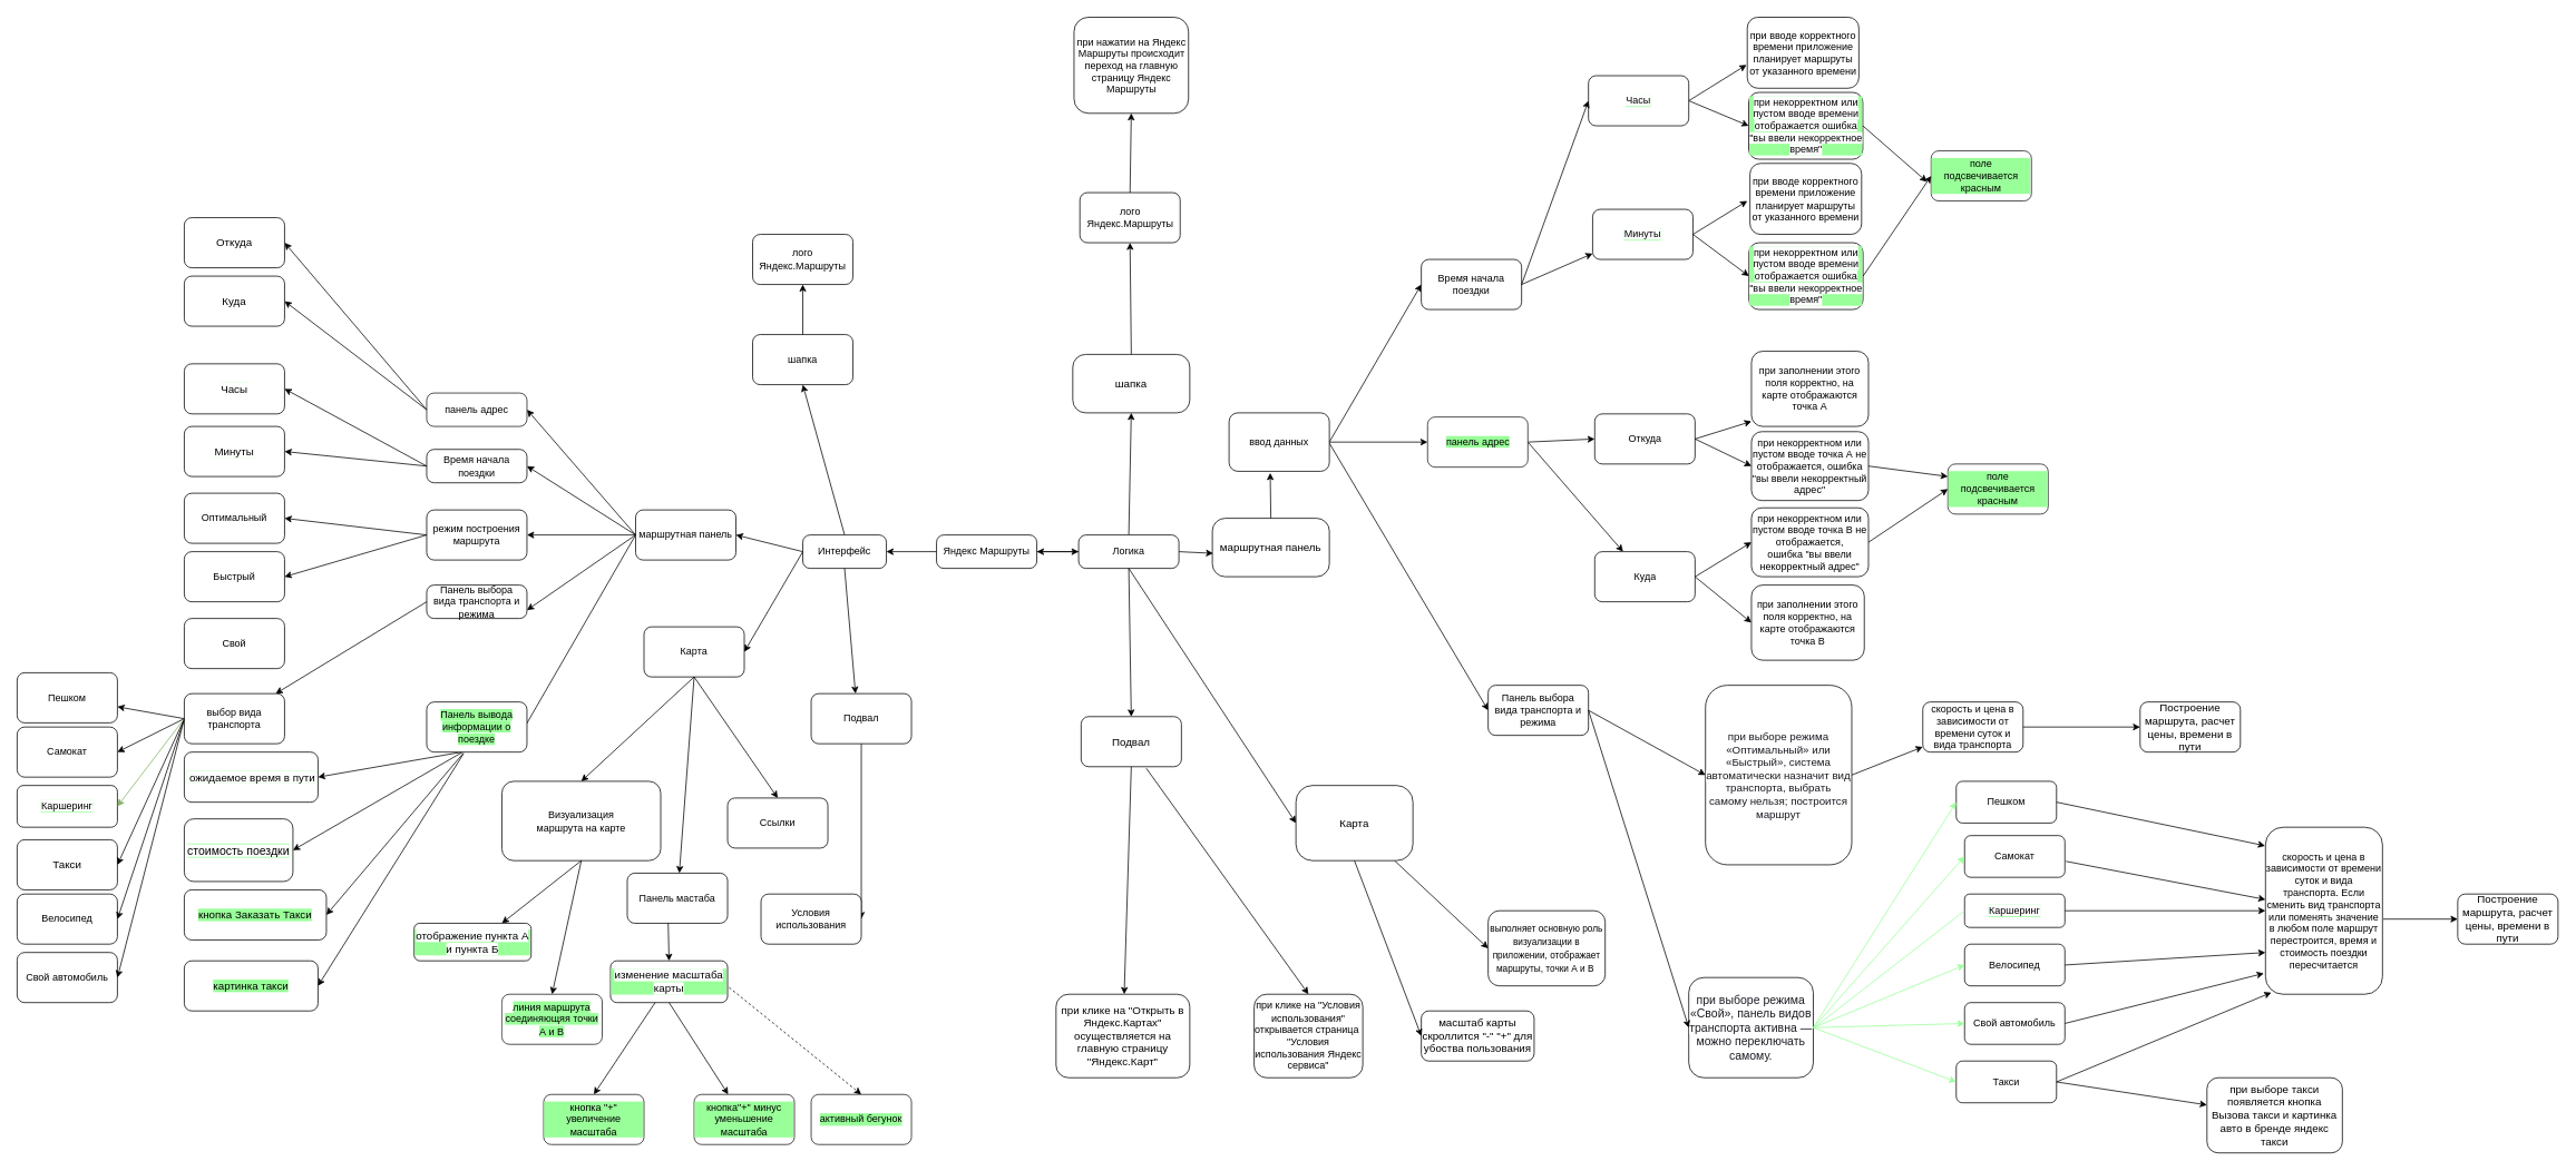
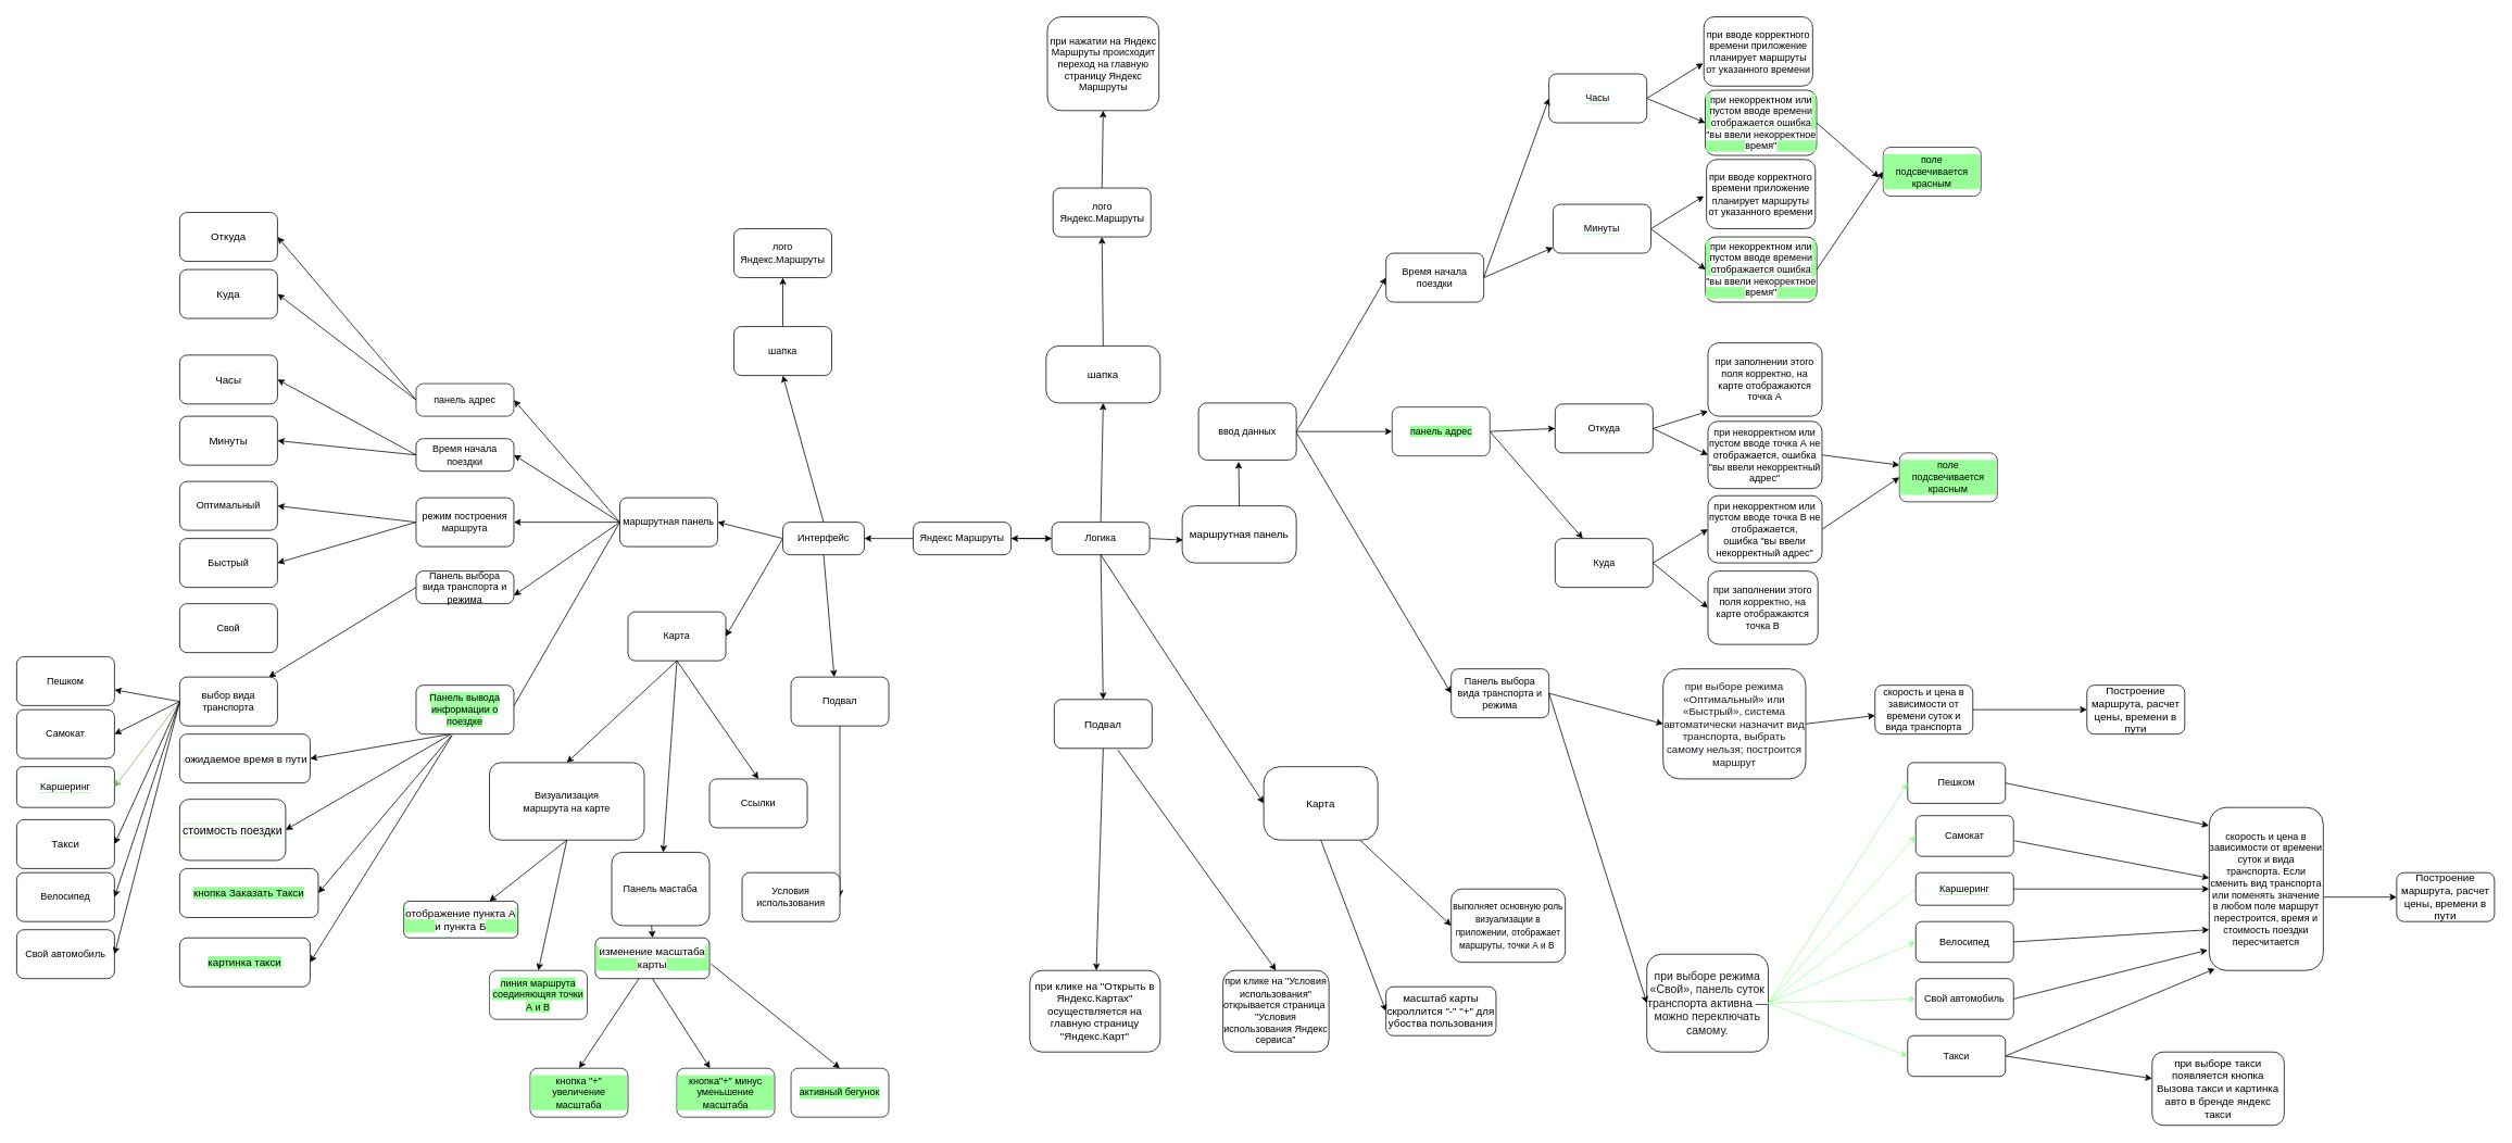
- <mxCell id="66" value="&lt;span style=&quot;color: rgb(26, 27, 34); font-family: &amp;quot;YS Text&amp;quot;, Arial, Helvetica, sans-serif; text-align: start; background-color: rgb(255, 255, 255);&quot;&gt;&lt;font style=&quot;font-size: 13px;&quot;&gt;при выборе режима «Оптимальный» или «Быстрый», система автоматически назначит вид транспорта, выбрать самому нельзя; построится маршрут&lt;/font&gt;&lt;/span&gt;" style="rounded=1;whiteSpace=wrap;html=1;" parent="1" vertex="1"><mxGeometry x="2040" y="820" width="175" height="215" as="geometry" /></mxCell>
+ <mxCell id="66" value="&lt;span style=&quot;color: rgb(26, 27, 34); font-family: &amp;quot;YS Text&amp;quot;, Arial, Helvetica, sans-serif; text-align: start; background-color: rgb(255, 255, 255);&quot;&gt;&lt;font style=&quot;font-size: 13px;&quot;&gt;при выборе режима «Оптимальный» или «Быстрый», система автоматически назначит вид транспорта, выбрать самому нельзя; построится маршрут&lt;/font&gt;&lt;/span&gt;" style="rounded=1;whiteSpace=wrap;html=1;" parent="1" vertex="1"><mxGeometry x="2040" y="820" width="175" height="135" as="geometry" /></mxCell>
- <mxCell id="45" value="Панель мастаба" style="rounded=1;whiteSpace=wrap;html=1;" parent="1" vertex="1"><mxGeometry x="750" y="1045" width="120" height="60" as="geometry" /></mxCell>
+ <mxCell id="45" value="Панель мастаба" style="rounded=1;whiteSpace=wrap;html=1;" parent="1" vertex="1"><mxGeometry x="750" y="1045" width="120" height="90" as="geometry" /></mxCell>
- <mxCell id="67" value="&lt;span style=&quot;color: rgb(26, 27, 34); font-family: &amp;quot;YS Text&amp;quot;, Arial, Helvetica, sans-serif; text-align: start; background-color: rgb(255, 255, 255);&quot;&gt;&lt;font style=&quot;font-size: 14px;&quot;&gt;при выборе режима «Свой», панель видов транспорта активна — можно переключать самому.&lt;/font&gt;&lt;/span&gt;" style="rounded=1;whiteSpace=wrap;html=1;" parent="1" vertex="1"><mxGeometry x="2020" y="1170" width="149" height="120" as="geometry" /></mxCell>
+ <mxCell id="67" value="&lt;span style=&quot;color: rgb(26, 27, 34); font-family: &amp;quot;YS Text&amp;quot;, Arial, Helvetica, sans-serif; text-align: start; background-color: rgb(255, 255, 255);&quot;&gt;&lt;font style=&quot;font-size: 14px;&quot;&gt;при выборе режима «Свой», панель суток транспорта активна — можно переключать самому.&lt;/font&gt;&lt;/span&gt;" style="rounded=1;whiteSpace=wrap;html=1;" parent="1" vertex="1"><mxGeometry x="2020" y="1170" width="149" height="120" as="geometry" /></mxCell>
- <mxCell id="173" value="" style="endArrow=classic;html=1;rounded=0;exitX=1.014;exitY=0.64;exitDx=0;exitDy=0;exitPerimeter=0;entryX=0.5;entryY=0;entryDx=0;entryDy=0;dashed=1;" edge="1" parent="1" source="112" target="172"><mxGeometry width="50" height="50" relative="1" as="geometry"><mxPoint x="980" y="1260" as="sourcePoint" /><mxPoint x="1030" y="1210" as="targetPoint" /></mxGeometry></mxCell>
+ <mxCell id="173" value="" style="endArrow=classic;html=1;rounded=0;exitX=1.014;exitY=0.64;exitDx=0;exitDy=0;exitPerimeter=0;entryX=0.5;entryY=0;entryDx=0;entryDy=0;" edge="1" parent="1" source="112" target="172"><mxGeometry width="50" height="50" relative="1" as="geometry"><mxPoint x="980" y="1260" as="sourcePoint" /><mxPoint x="1030" y="1210" as="targetPoint" /></mxGeometry></mxCell>
